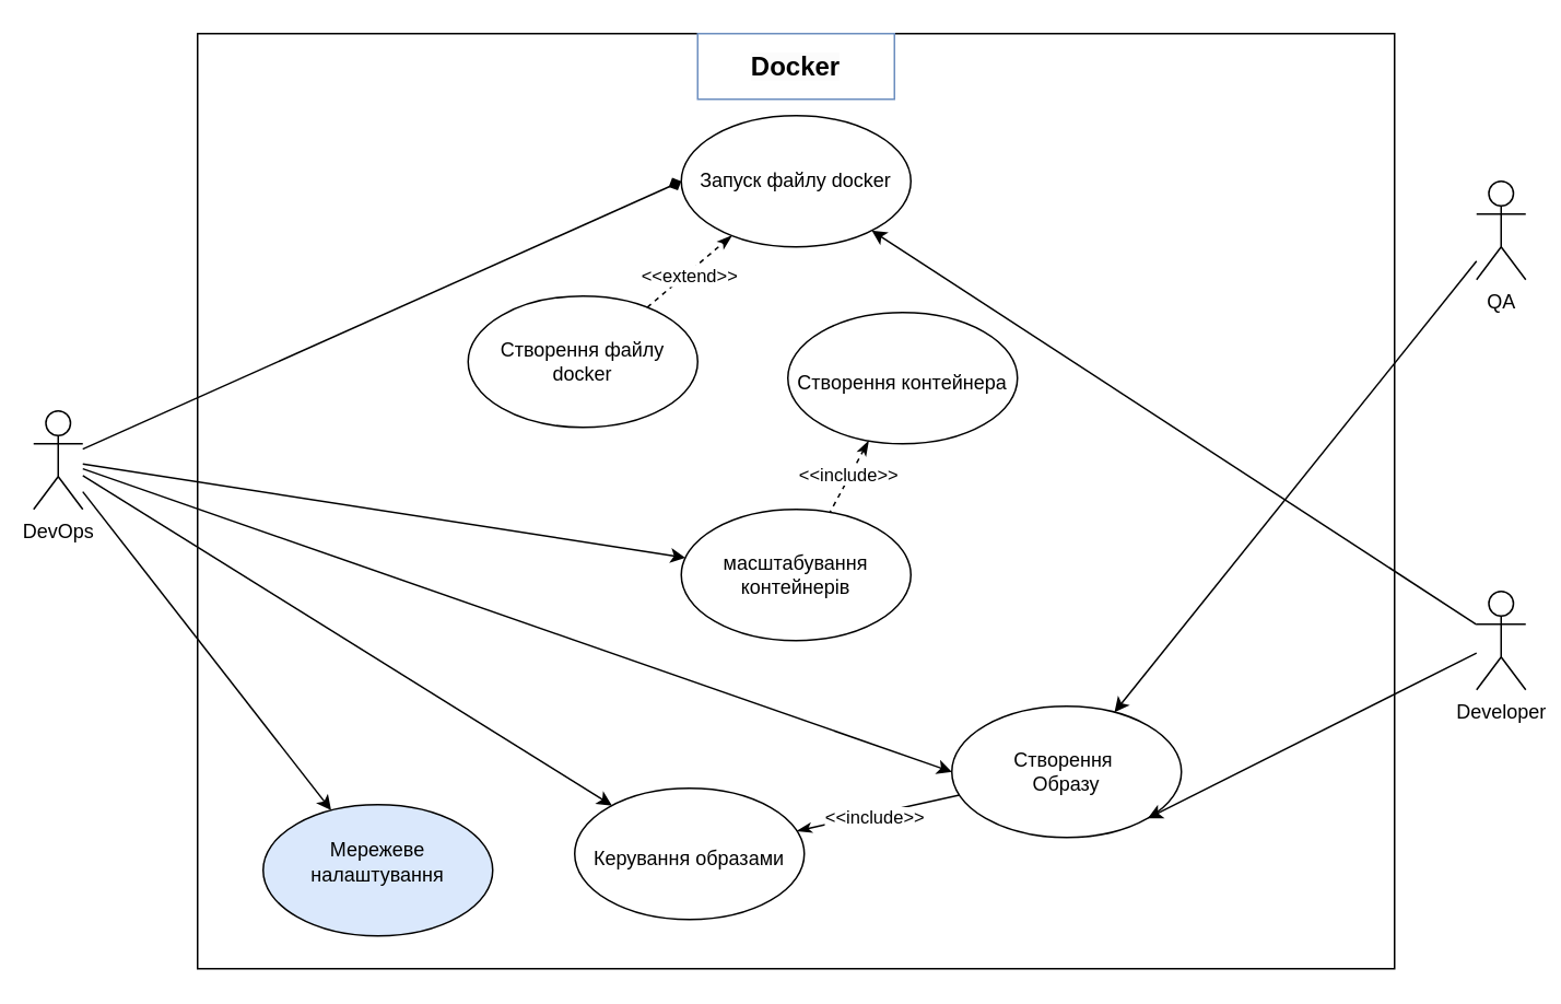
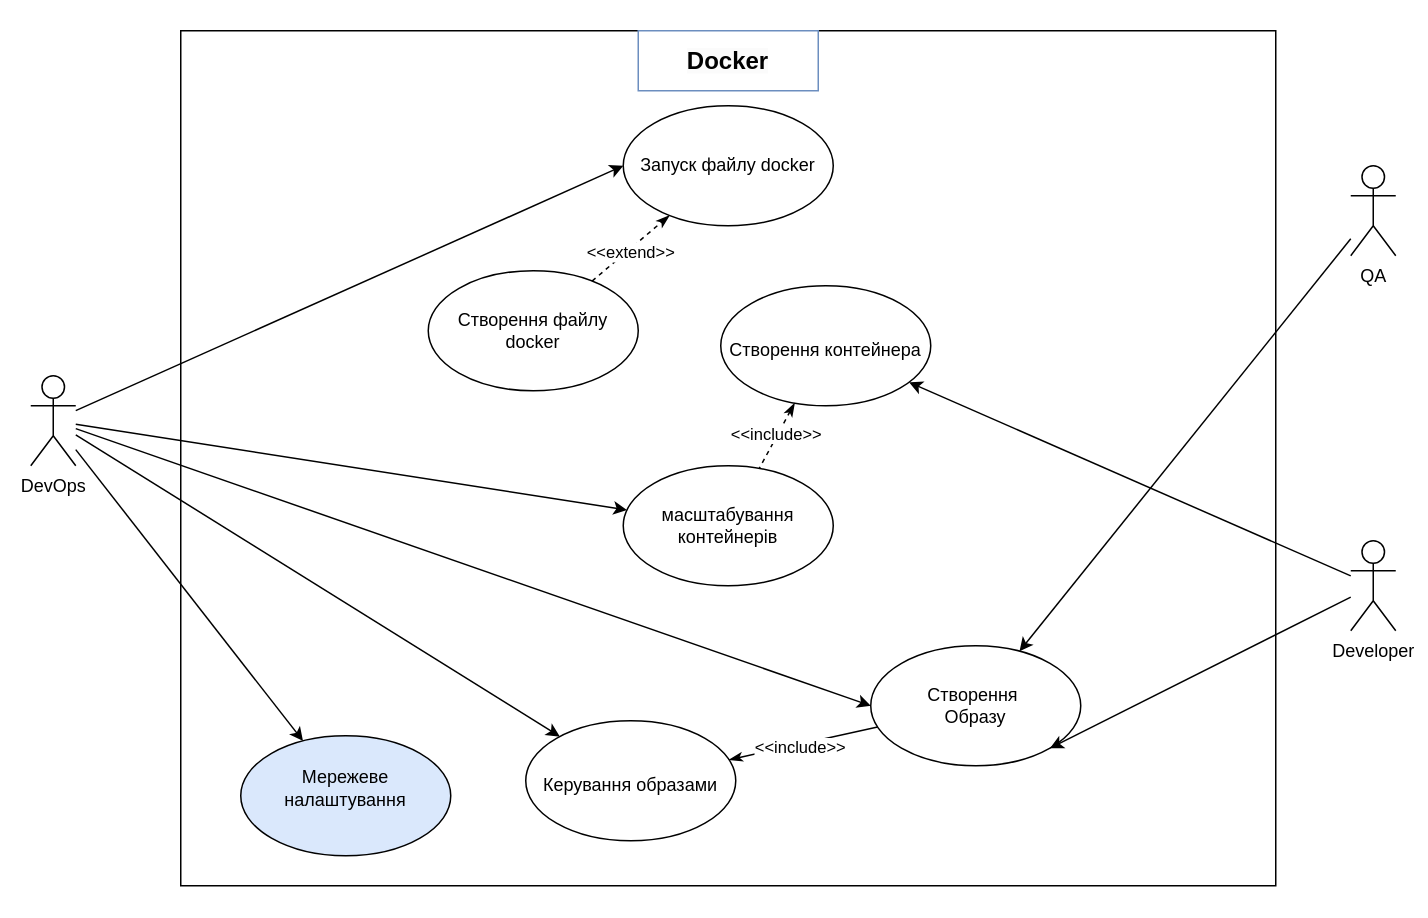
- <mxCell id="13" value="" style="endArrow=diamond;html=1;rounded=0;entryX=0;entryY=0.5;entryDx=0;entryDy=0;" edge="1" parent="1" source="6" target="18"><mxGeometry width="50" height="50" relative="1" as="geometry"><mxPoint x="80" y="230" as="sourcePoint" /><mxPoint x="130" y="180" as="targetPoint" /></mxGeometry></mxCell>
+ <mxCell id="13" value="" style="endArrow=classic;html=1;rounded=0;entryX=0;entryY=0.5;entryDx=0;entryDy=0;" edge="1" parent="1" source="6" target="18"><mxGeometry width="50" height="50" relative="1" as="geometry"><mxPoint x="80" y="230" as="sourcePoint" /><mxPoint x="130" y="180" as="targetPoint" /></mxGeometry></mxCell>
- <mxCell id="17" value="" style="endArrow=classic;html=1;rounded=0;" edge="1" parent="1" source="9" target="18"><mxGeometry width="50" height="50" relative="1" as="geometry"><mxPoint x="730" y="320" as="sourcePoint" /><mxPoint x="780" y="270" as="targetPoint" /></mxGeometry></mxCell>
+ <mxCell id="17" value="" style="endArrow=classic;html=1;rounded=0;" edge="1" parent="1" source="9" target="3"><mxGeometry width="50" height="50" relative="1" as="geometry"><mxPoint x="730" y="320" as="sourcePoint" /><mxPoint x="780" y="270" as="targetPoint" /></mxGeometry></mxCell>
